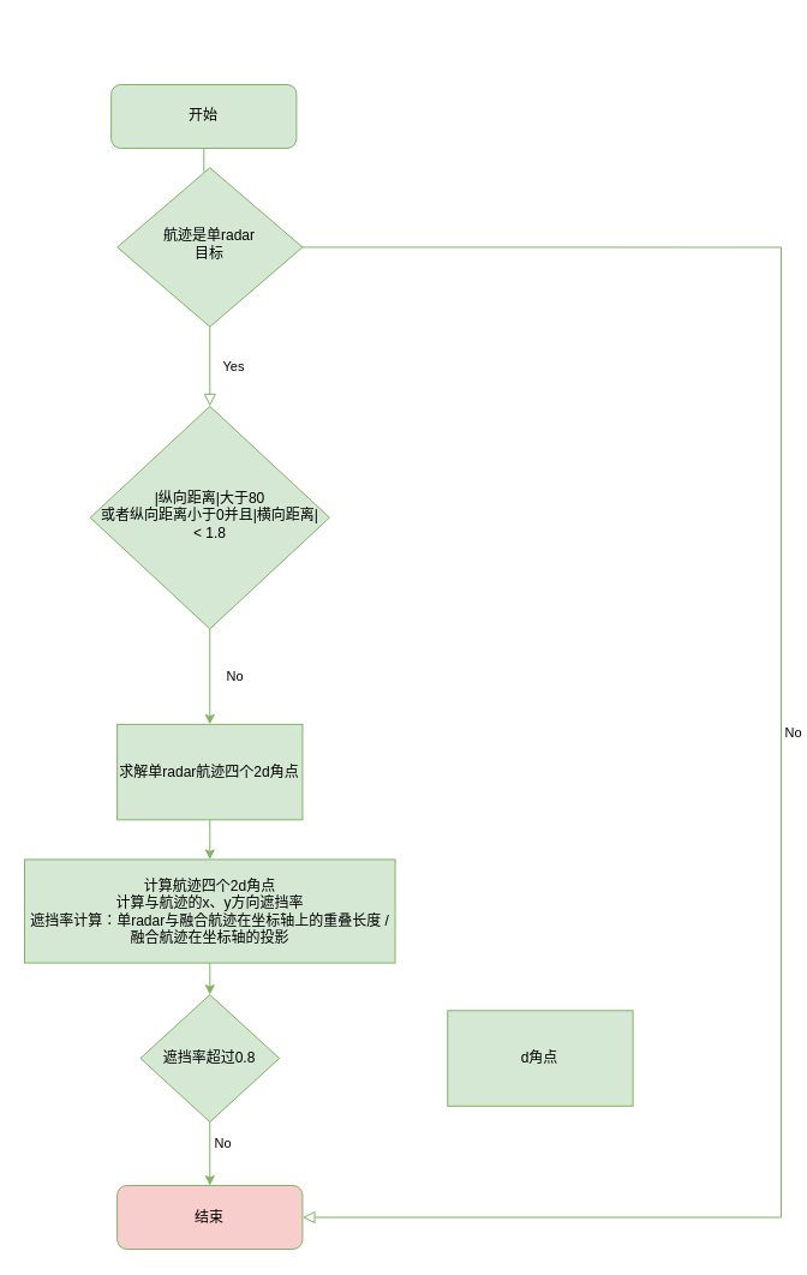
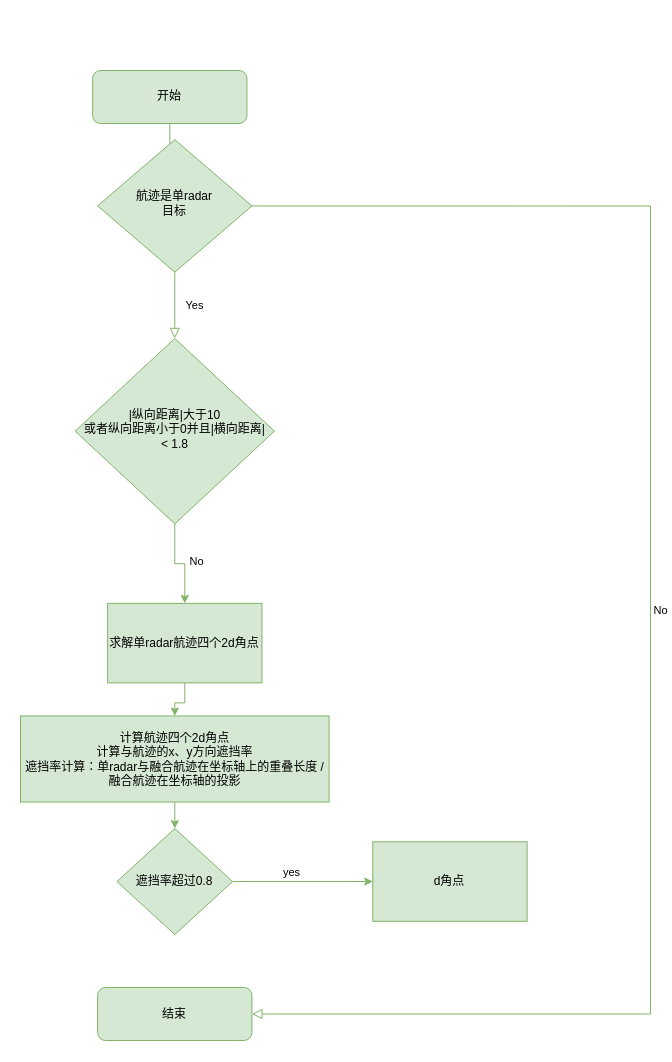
- <mxCell id="10" value="&lt;div&gt;|纵向距离|大于80&lt;/div&gt;&lt;div&gt;或者纵向距离小于0并且|横向距离| &amp;lt; 1.8&lt;br&gt;&lt;/div&gt;" style="rhombus;whiteSpace=wrap;html=1;shadow=0;fontFamily=Helvetica;fontSize=12;align=center;strokeWidth=1;spacing=6;spacingTop=-4;fillColor=#d5e8d4;strokeColor=#82b366;" parent="2" vertex="1"><mxGeometry x="54.643" y="317.922" width="199.286" height="185.455" as="geometry" /></mxCell>
+ <mxCell id="10" value="&lt;div&gt;|纵向距离|大于10&lt;/div&gt;&lt;div&gt;或者纵向距离小于0并且|横向距离| &amp;lt; 1.8&lt;br&gt;&lt;/div&gt;" style="rhombus;whiteSpace=wrap;html=1;shadow=0;fontFamily=Helvetica;fontSize=12;align=center;strokeWidth=1;spacing=6;spacingTop=-4;fillColor=#d5e8d4;strokeColor=#82b366;" parent="2" vertex="1"><mxGeometry x="54.643" y="317.922" width="199.286" height="185.455" as="geometry" /></mxCell>
- <mxCell id="13" value="求解单radar航迹四个2d角点" style="rounded=0;whiteSpace=wrap;html=1;fillColor=#d5e8d4;strokeColor=#82b366;" vertex="1" parent="2"><mxGeometry x="77.143" y="582.857" width="154.286" height="79.481" as="geometry" /></mxCell>
+ <mxCell id="13" value="求解单radar航迹四个2d角点" style="rounded=0;whiteSpace=wrap;html=1;fillColor=#d5e8d4;strokeColor=#82b366;" vertex="1" parent="2"><mxGeometry x="87.143" y="582.857" width="154.286" height="79.481" as="geometry" /></mxCell>
+ <mxCell id="18" style="edgeStyle=orthogonalEdgeStyle;rounded=0;orthogonalLoop=1;jettySize=auto;html=1;exitX=1;exitY=0.5;exitDx=0;exitDy=0;entryX=0;entryY=0.5;entryDx=0;entryDy=0;fillColor=#d5e8d4;strokeColor=#82b366;" edge="1" parent="2" source="20" target="21"><mxGeometry relative="1" as="geometry" /></mxCell>
+ <mxCell id="19" value="yes" style="edgeLabel;html=1;align=center;verticalAlign=middle;resizable=0;points=[];" vertex="1" connectable="0" parent="18"><mxGeometry x="-0.174" y="-5" relative="1" as="geometry"><mxPoint y="-15" as="offset" /></mxGeometry></mxCell>
- <mxCell id="16" value="" style="edgeStyle=orthogonalEdgeStyle;rounded=0;orthogonalLoop=1;jettySize=auto;html=1;fillColor=#d5e8d4;strokeColor=#82b366;" edge="1" parent="2" source="20" target="11"><mxGeometry relative="1" as="geometry" /></mxCell>
- <mxCell id="17" value="No" style="edgeLabel;html=1;align=center;verticalAlign=middle;resizable=0;points=[];" vertex="1" connectable="0" parent="16"><mxGeometry x="-0.357" y="1" relative="1" as="geometry"><mxPoint x="9" as="offset" /></mxGeometry></mxCell>
- <mxCell id="11" value="结束" style="rounded=1;whiteSpace=wrap;html=1;fontSize=12;glass=0;strokeWidth=1;shadow=0;fillColor=#f8cecc;strokeColor=#82b366;" parent="2" vertex="1"><mxGeometry x="77.143" y="967.013" width="154.286" height="52.987" as="geometry" /></mxCell>
+ <mxCell id="11" value="结束" style="rounded=1;whiteSpace=wrap;html=1;fontSize=12;glass=0;strokeWidth=1;shadow=0;fillColor=#d5e8d4;strokeColor=#82b366;" parent="2" vertex="1"><mxGeometry x="77.143" y="967.013" width="154.286" height="52.987" as="geometry" /></mxCell>
